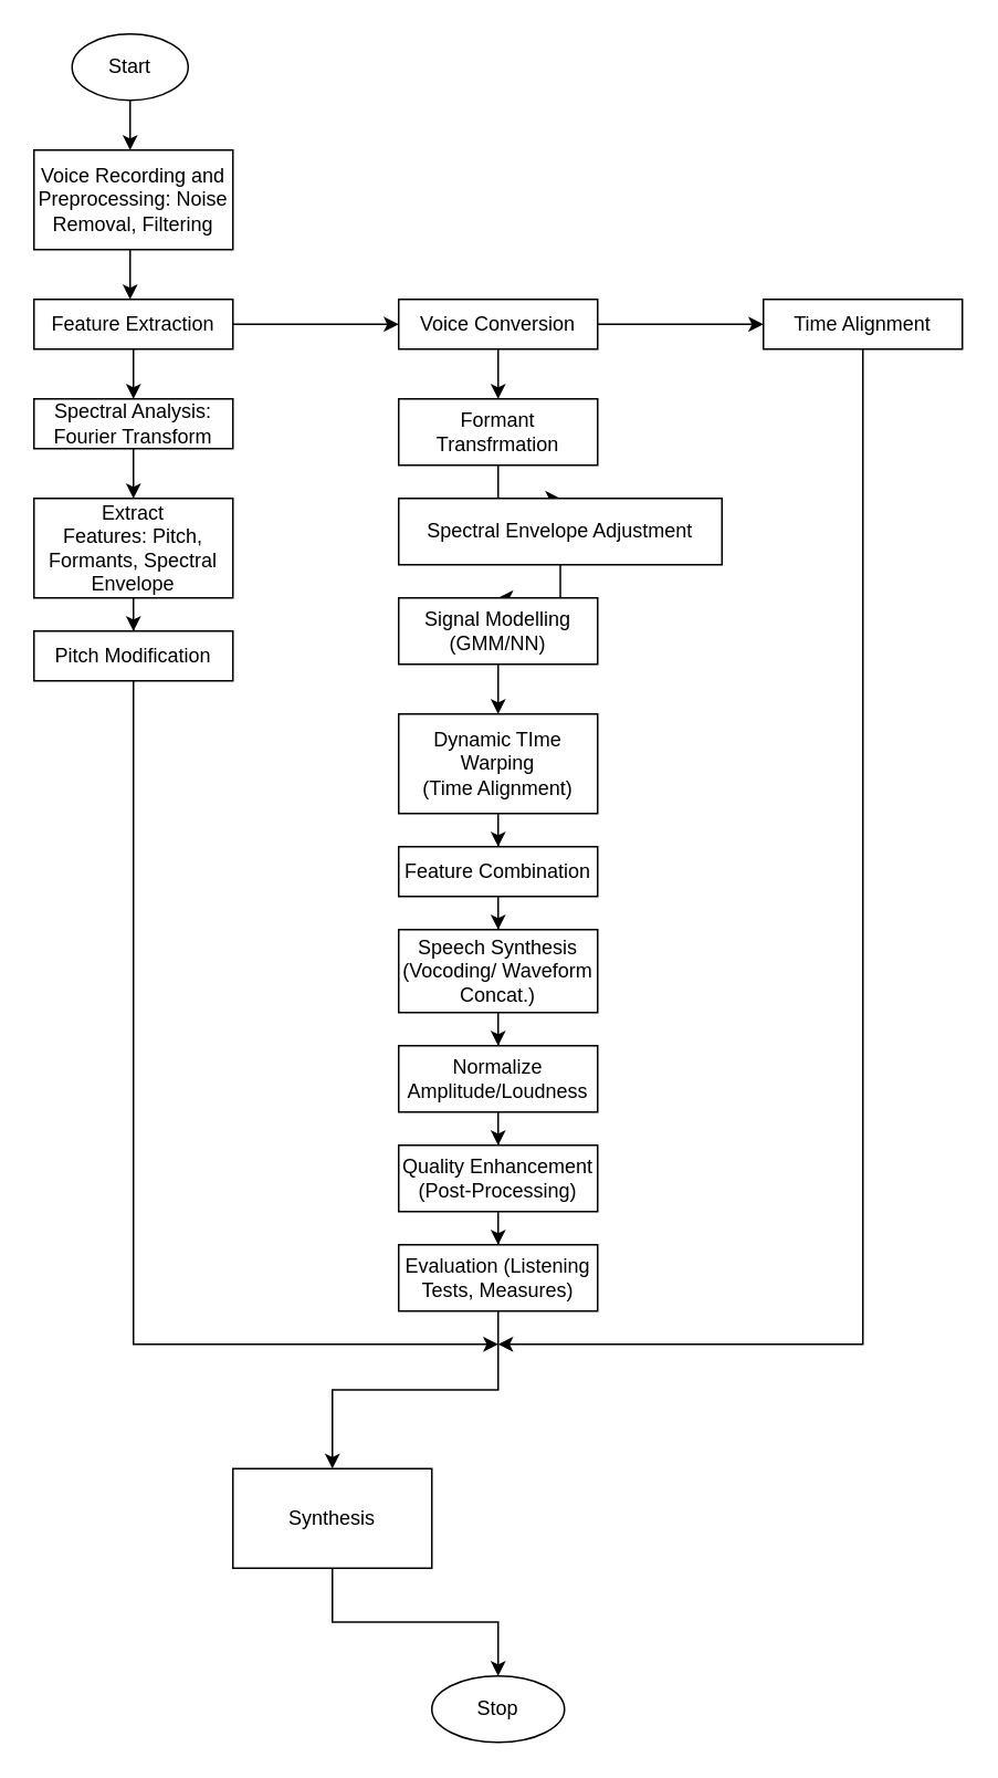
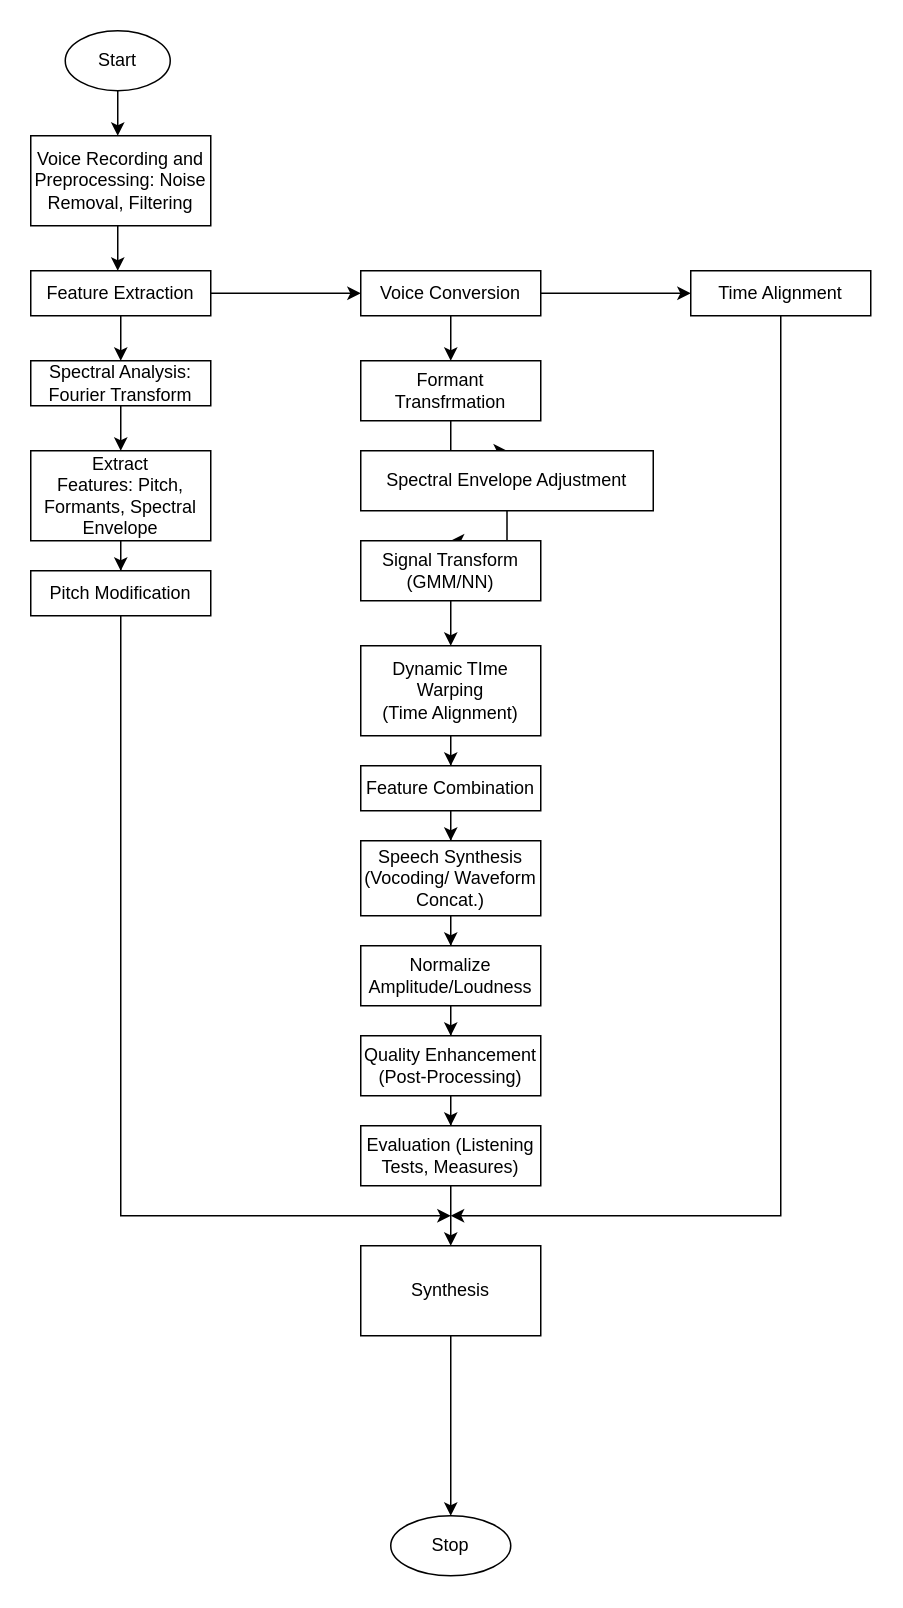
- <mxCell id="24" value="Signal Modelling&lt;br&gt;(GMM/NN)" style="whiteSpace=wrap;html=1;" vertex="1" parent="1"><mxGeometry x="240" y="360" width="120" height="40" as="geometry" /></mxCell>
+ <mxCell id="24" value="Signal Transform&lt;br&gt;(GMM/NN)" style="whiteSpace=wrap;html=1;" vertex="1" parent="1"><mxGeometry x="240" y="360" width="120" height="40" as="geometry" /></mxCell>
- <mxCell id="38" value="Synthesis" style="rounded=0;whiteSpace=wrap;html=1;" vertex="1" parent="1"><mxGeometry x="140" y="885" width="120" height="60" as="geometry" /></mxCell>
+ <mxCell id="38" value="Synthesis" style="rounded=0;whiteSpace=wrap;html=1;" vertex="1" parent="1"><mxGeometry x="240" y="830" width="120" height="60" as="geometry" /></mxCell>
